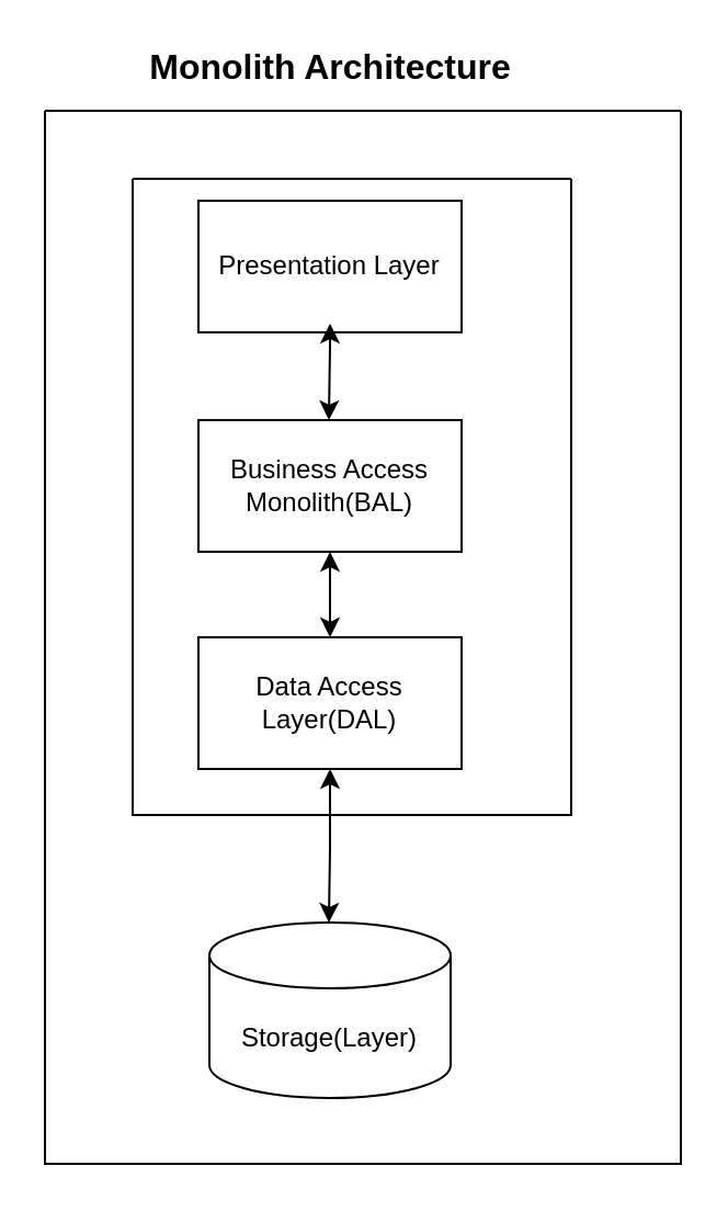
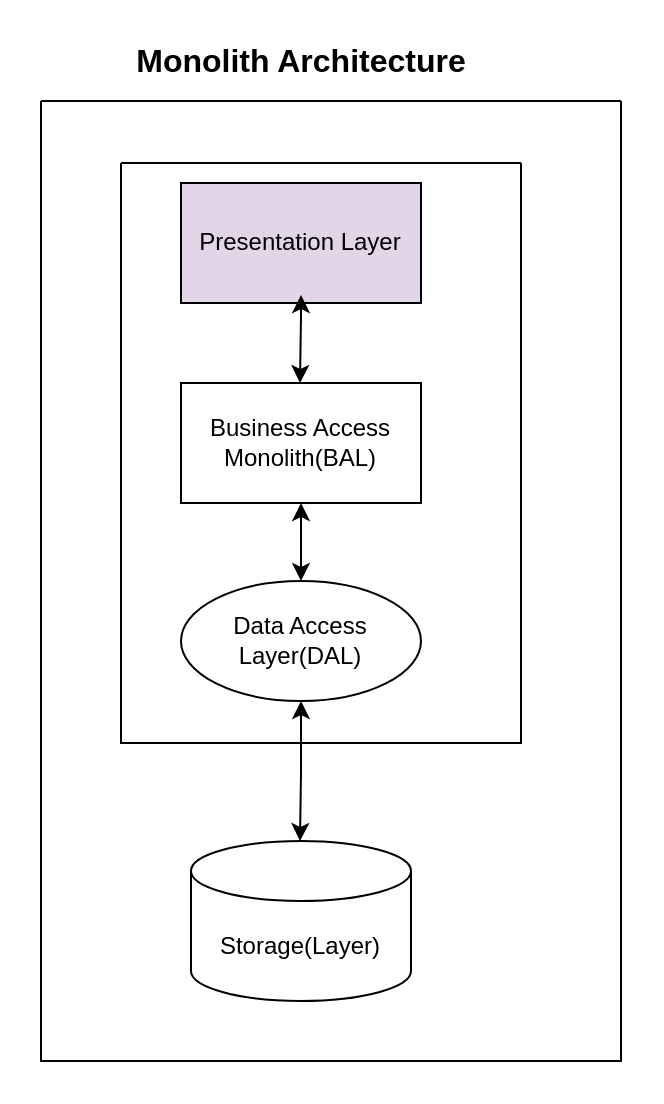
- <mxCell id="3" value="Presentation Layer" style="rounded=0;whiteSpace=wrap;html=1;" vertex="1" parent="2"><mxGeometry x="70" y="41" width="120" height="60" as="geometry" /></mxCell>
+ <mxCell id="3" value="Presentation Layer" style="rounded=0;whiteSpace=wrap;html=1;fillColor=#e1d5e7;" vertex="1" parent="2"><mxGeometry x="70" y="41" width="120" height="60" as="geometry" /></mxCell>
- <mxCell id="8" value="Data Access Layer(DAL)" style="rounded=0;whiteSpace=wrap;html=1;" vertex="1" parent="5"><mxGeometry x="30" y="209" width="120" height="60" as="geometry" /></mxCell>
+ <mxCell id="8" value="Data Access Layer(DAL)" style="ellipse;whiteSpace=wrap;html=1;" vertex="1" parent="5"><mxGeometry x="30" y="209" width="120" height="60" as="geometry" /></mxCell>
